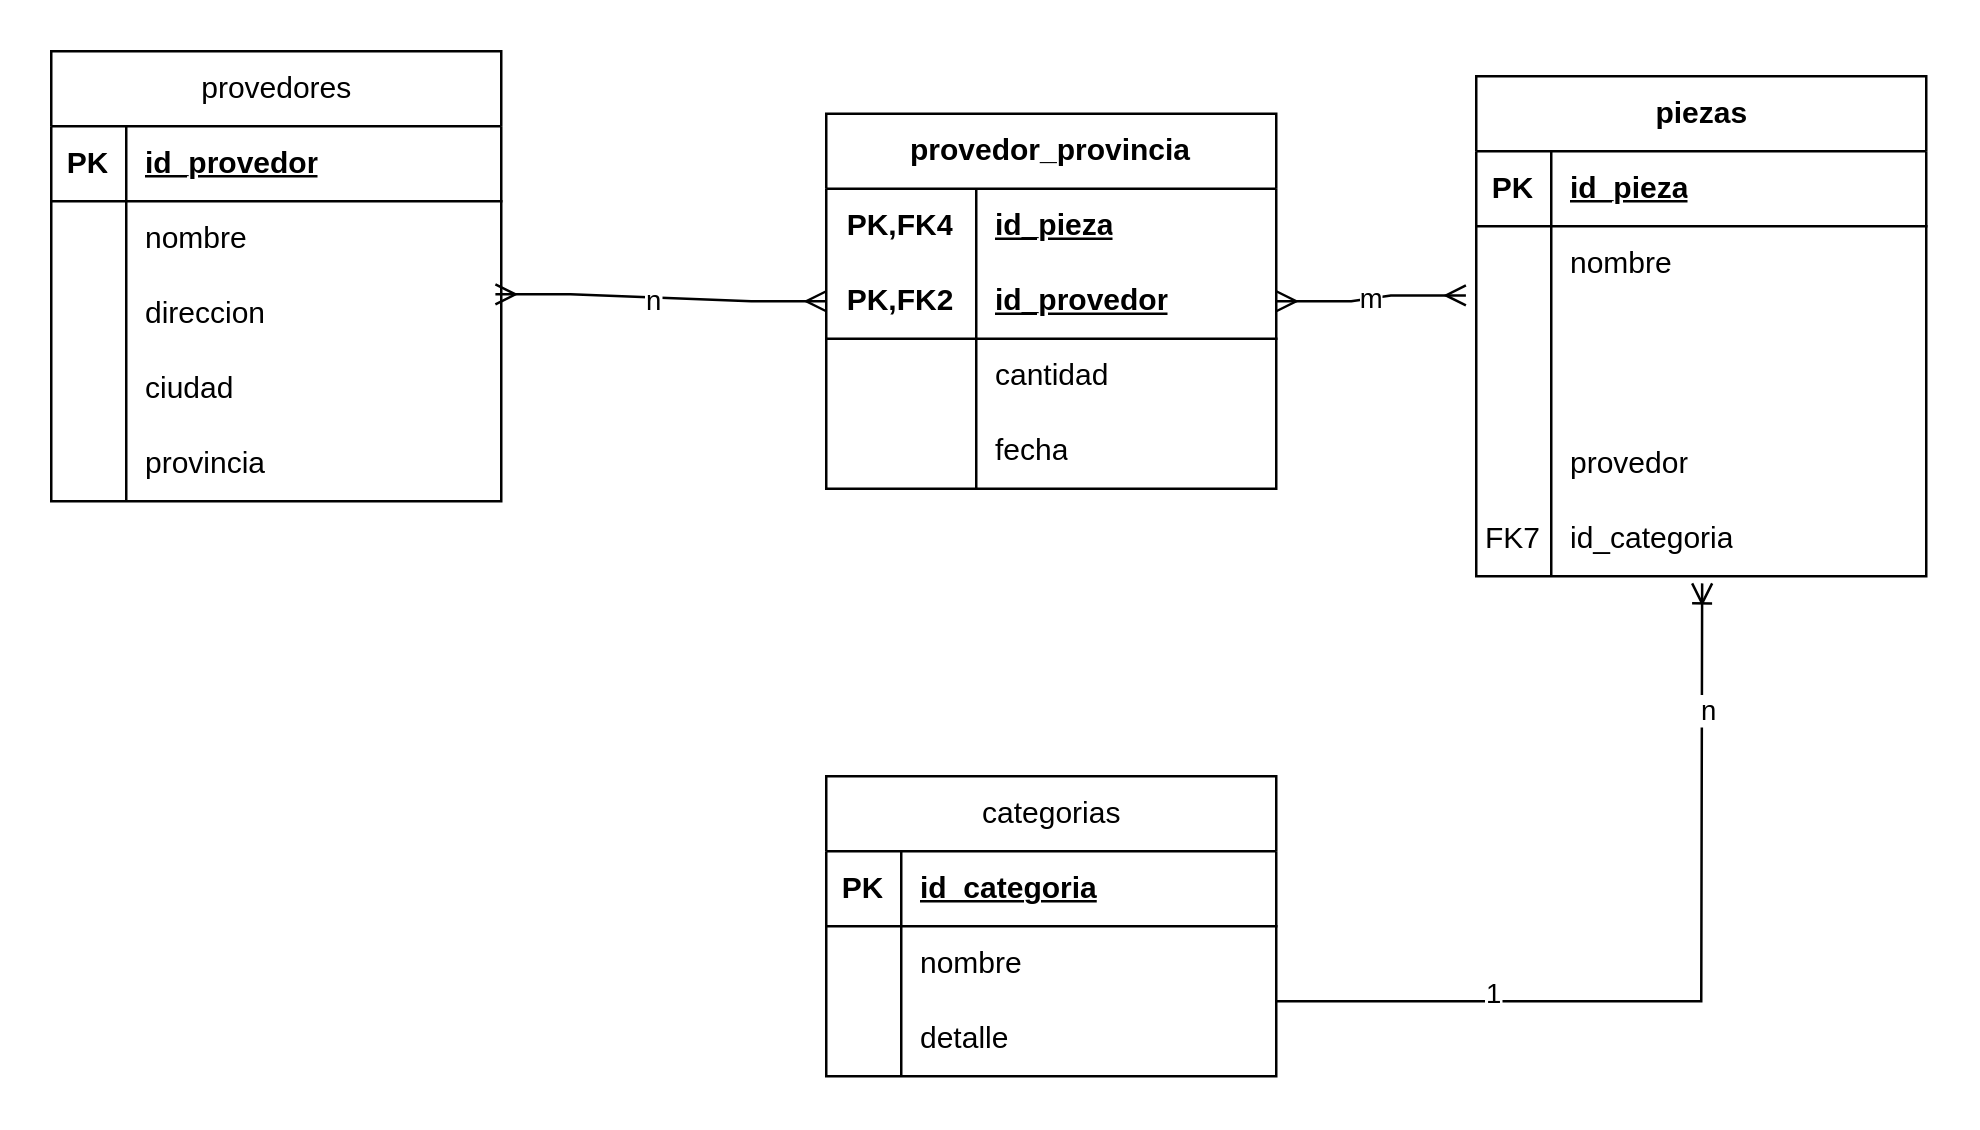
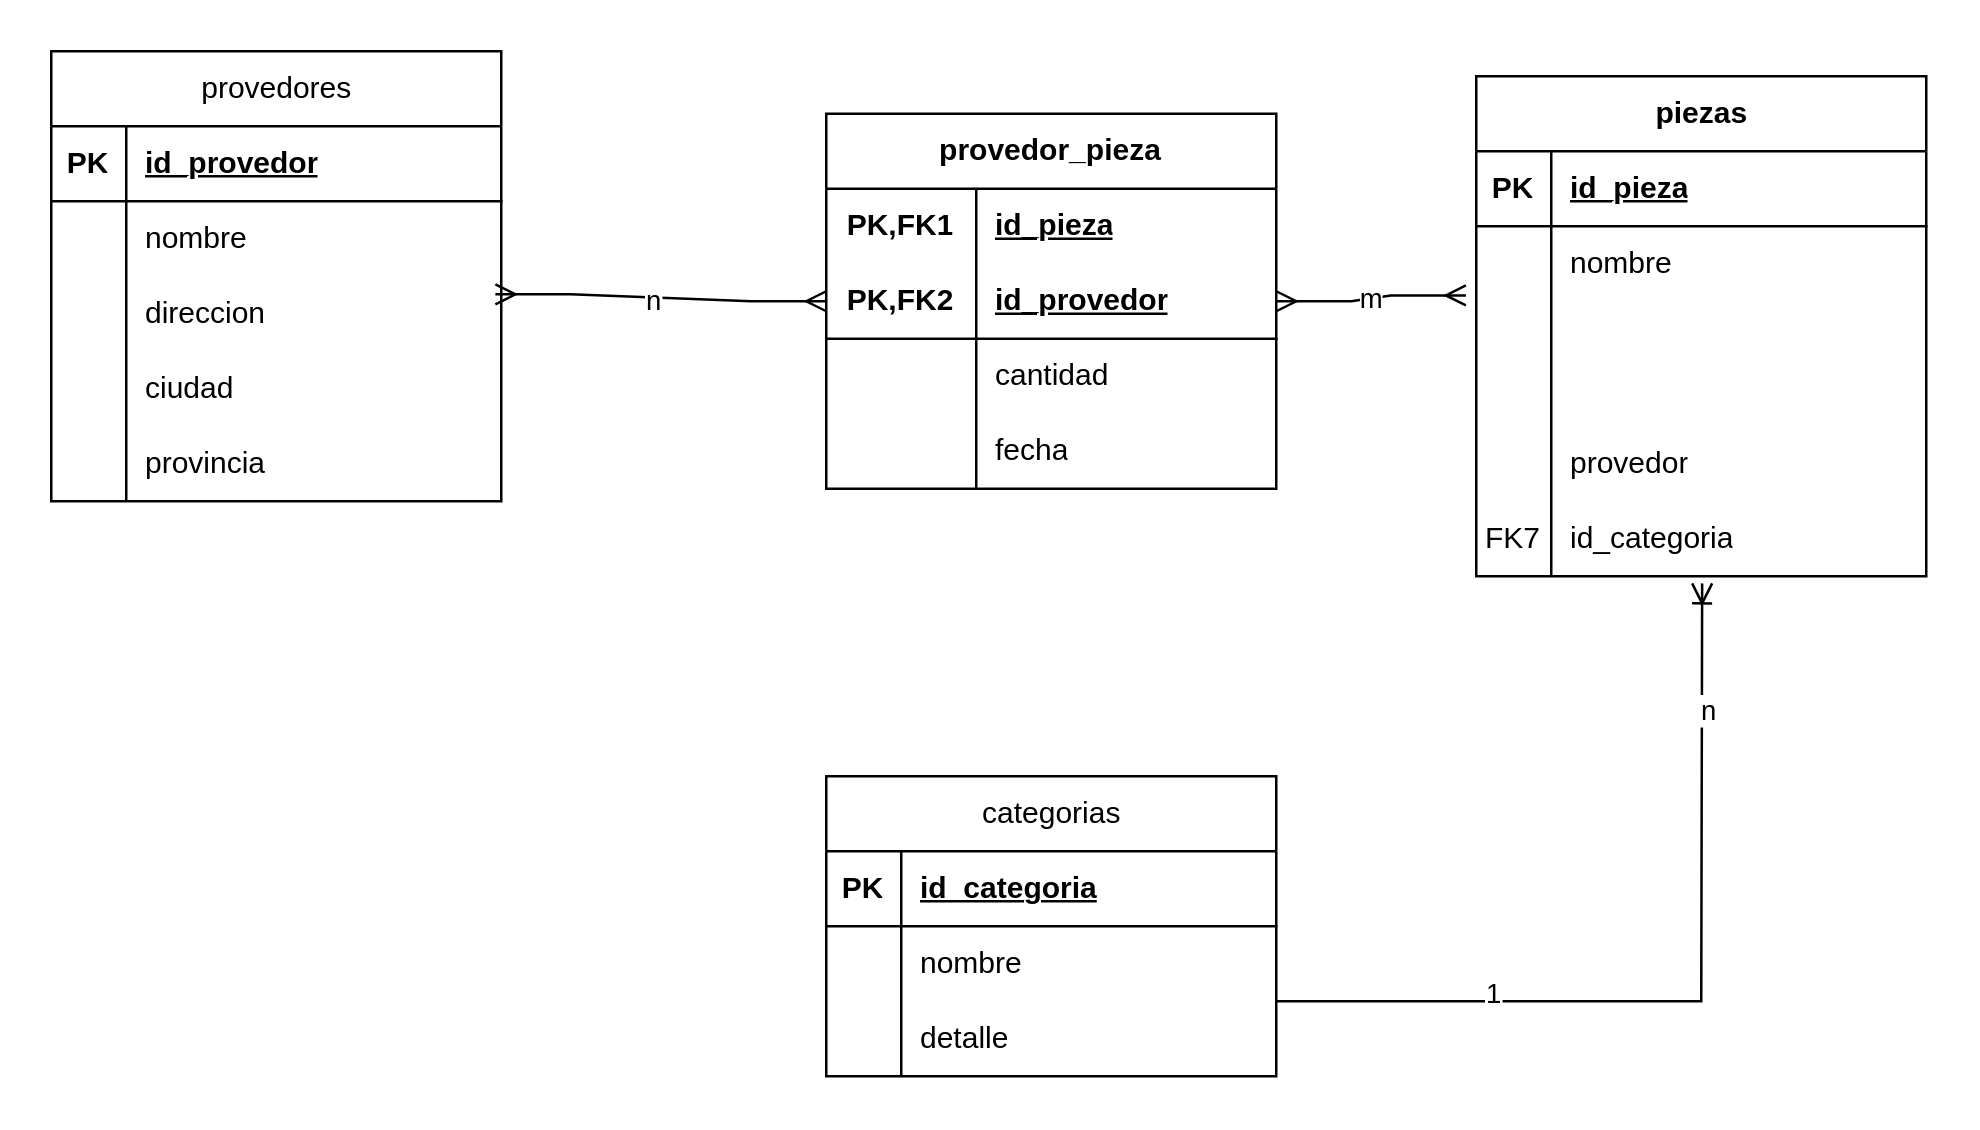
- <mxCell id="39" value="provedor_provincia" style="shape=table;startSize=30;container=1;collapsible=1;childLayout=tableLayout;fixedRows=1;rowLines=0;fontStyle=1;align=center;resizeLast=1;html=1;whiteSpace=wrap;" parent="1" vertex="1"><mxGeometry x="330" y="45" width="180" height="150" as="geometry" /></mxCell>
+ <mxCell id="39" value="provedor_pieza" style="shape=table;startSize=30;container=1;collapsible=1;childLayout=tableLayout;fixedRows=1;rowLines=0;fontStyle=1;align=center;resizeLast=1;html=1;whiteSpace=wrap;" parent="1" vertex="1"><mxGeometry x="330" y="45" width="180" height="150" as="geometry" /></mxCell>
- <mxCell id="41" value="PK,FK4" style="shape=partialRectangle;connectable=0;fillColor=none;top=0;left=0;bottom=0;right=0;fontStyle=1;overflow=hidden;html=1;whiteSpace=wrap;" parent="40" vertex="1"><mxGeometry width="60" height="30" as="geometry"><mxRectangle width="60" height="30" as="alternateBounds" /></mxGeometry></mxCell>
+ <mxCell id="41" value="PK,FK1" style="shape=partialRectangle;connectable=0;fillColor=none;top=0;left=0;bottom=0;right=0;fontStyle=1;overflow=hidden;html=1;whiteSpace=wrap;" parent="40" vertex="1"><mxGeometry width="60" height="30" as="geometry"><mxRectangle width="60" height="30" as="alternateBounds" /></mxGeometry></mxCell>
